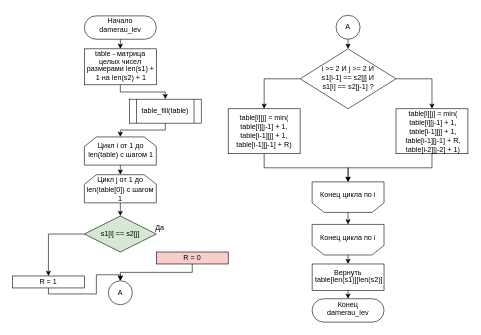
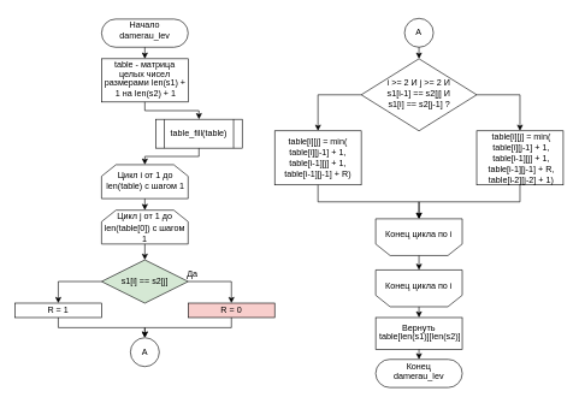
+ <mxCell id="16" value="" style="endArrow=classic;html=1;rounded=0;exitX=1;exitY=0.5;exitDx=0;exitDy=0;entryX=0.5;entryY=0;entryDx=0;entryDy=0;edgeStyle=orthogonalEdgeStyle;" parent="1" source="9" target="10" edge="1"><mxGeometry width="50" height="50" relative="1" as="geometry"><mxPoint x="136" y="370" as="sourcePoint" /><mxPoint x="186" y="320" as="targetPoint" /></mxGeometry></mxCell>
- <mxCell id="11" value="R = 1" style="rounded=0;whiteSpace=wrap;html=1;" parent="1" vertex="1"><mxGeometry x="20" y="460" width="120" height="20" as="geometry" /></mxCell>
+ <mxCell id="11" value="R = 1" style="rounded=0;whiteSpace=wrap;html=1;" parent="1" vertex="1"><mxGeometry x="20" y="420" width="120" height="20" as="geometry" /></mxCell>
